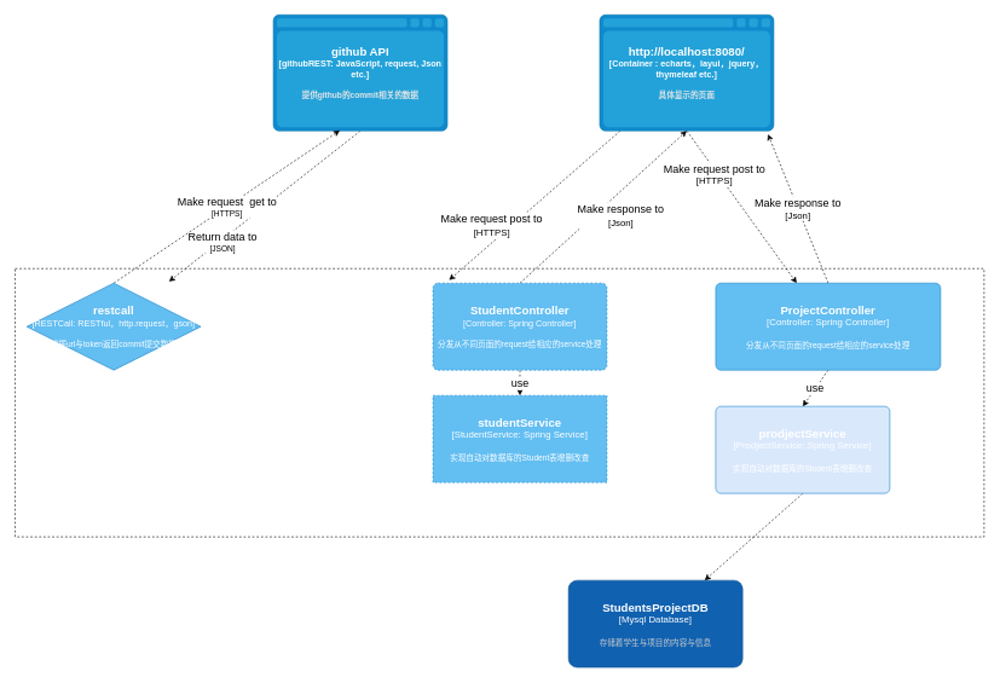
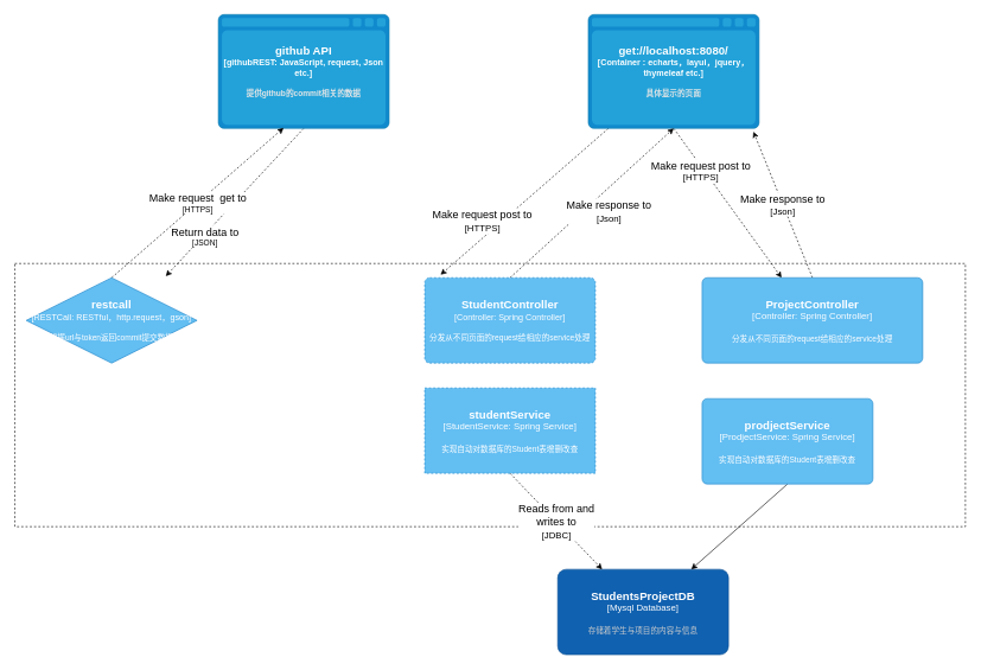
- <mxCell id="4" value="&lt;font style=&quot;font-size: 16px&quot;&gt;&lt;b&gt;github API&lt;/font&gt;&lt;div&gt;[githubREST:&amp;nbsp;JavaScript, request, Json etc.]&lt;/div&gt;&lt;br&gt;&lt;div&gt;&lt;font style=&quot;font-size: 11px&quot;&gt;&lt;font color=&quot;#E6E6E6&quot;&gt;提供github的commit相关的数据&lt;/font&gt;&lt;/div&gt;" style="shape=mxgraph.c4.webBrowserContainer;whiteSpace=wrap;html=1;boundedLbl=1;rounded=0;labelBackgroundColor=none;fillColor=#118ACD;fontSize=12;fontColor=#ffffff;align=center;strokeColor=#0E7DAD;metaEdit=1;points=[[0.5,0,0],[1,0.25,0],[1,0.5,0],[1,0.75,0],[0.5,1,0],[0,0.75,0],[0,0.5,0],[0,0.25,0]];resizable=0;" parent="1" vertex="1"><mxGeometry x="376" y="20" width="240" height="160" as="geometry" /></mxCell>
+ <mxCell id="4" value="&lt;font style=&quot;font-size: 16px&quot;&gt;&lt;b&gt;github API&lt;/font&gt;&lt;div&gt;[githubREST:&amp;nbsp;JavaScript, request, Json etc.]&lt;/div&gt;&lt;br&gt;&lt;div&gt;&lt;font style=&quot;font-size: 11px&quot;&gt;&lt;font color=&quot;#E6E6E6&quot;&gt;提供github的commit相关的数据&lt;/font&gt;&lt;/div&gt;" style="shape=mxgraph.c4.webBrowserContainer;whiteSpace=wrap;html=1;boundedLbl=1;rounded=0;labelBackgroundColor=none;fillColor=#118ACD;fontSize=12;fontColor=#ffffff;align=center;strokeColor=#0E7DAD;metaEdit=1;points=[[0.5,0,0],[1,0.25,0],[1,0.5,0],[1,0.75,0],[0.5,1,0],[0,0.75,0],[0,0.5,0],[0,0.25,0]];resizable=0;" parent="1" vertex="1"><mxGeometry x="306" y="20" width="240" height="160" as="geometry" /></mxCell>
- <mxCell id="8" value="&lt;font style=&quot;font-size: 16px&quot;&gt;&lt;b&gt;http://localhost:8080/&lt;/font&gt;&lt;div&gt;[Container :&amp;nbsp;echarts，layui，jquery，thymeleaf etc.]&lt;/div&gt;&lt;br&gt;&lt;div&gt;&lt;font style=&quot;font-size: 11px&quot;&gt;&lt;font color=&quot;#E6E6E6&quot;&gt;具体显示的页面&lt;/font&gt;&lt;/div&gt;" style="shape=mxgraph.c4.webBrowserContainer;whiteSpace=wrap;html=1;boundedLbl=1;rounded=0;labelBackgroundColor=none;fillColor=#118ACD;fontSize=12;fontColor=#ffffff;align=center;strokeColor=#0E7DAD;metaEdit=1;points=[[0.5,0,0],[1,0.25,0],[1,0.5,0],[1,0.75,0],[0.5,1,0],[0,0.75,0],[0,0.5,0],[0,0.25,0]];resizable=0;" parent="1" vertex="1"><mxGeometry x="826" y="20" width="240" height="160" as="geometry" /></mxCell>
+ <mxCell id="8" value="&lt;font style=&quot;font-size: 16px&quot;&gt;&lt;b&gt;get://localhost:8080/&lt;/font&gt;&lt;div&gt;[Container :&amp;nbsp;echarts，layui，jquery，thymeleaf etc.]&lt;/div&gt;&lt;br&gt;&lt;div&gt;&lt;font style=&quot;font-size: 11px&quot;&gt;&lt;font color=&quot;#E6E6E6&quot;&gt;具体显示的页面&lt;/font&gt;&lt;/div&gt;" style="shape=mxgraph.c4.webBrowserContainer;whiteSpace=wrap;html=1;boundedLbl=1;rounded=0;labelBackgroundColor=none;fillColor=#118ACD;fontSize=12;fontColor=#ffffff;align=center;strokeColor=#0E7DAD;metaEdit=1;points=[[0.5,0,0],[1,0.25,0],[1,0.5,0],[1,0.75,0],[0.5,1,0],[0,0.75,0],[0,0.5,0],[0,0.25,0]];resizable=0;" parent="1" vertex="1"><mxGeometry x="826" y="20" width="240" height="160" as="geometry" /></mxCell>
- <mxCell id="10" value="&lt;font style=&quot;font-size: 15px&quot;&gt;use&lt;/font&gt;" style="edgeStyle=none;rounded=0;orthogonalLoop=1;jettySize=auto;html=1;exitX=0.5;exitY=1;exitDx=0;exitDy=0;exitPerimeter=0;dashed=1;fontSize=13;" parent="1" source="11" target="16" edge="1"><mxGeometry relative="1" as="geometry"><Array as="points"><mxPoint x="716" y="540" /></Array></mxGeometry></mxCell>
- <mxCell id="18" value="&lt;font style=&quot;font-size: 15px&quot;&gt;use&lt;/font&gt;" style="edgeStyle=none;rounded=0;orthogonalLoop=1;jettySize=auto;html=1;exitX=0.5;exitY=1;exitDx=0;exitDy=0;exitPerimeter=0;entryX=0.5;entryY=0;entryDx=0;entryDy=0;entryPerimeter=0;dashed=1;fontSize=13;" edge="1" parent="1" source="19" target="21"><mxGeometry relative="1" as="geometry" /></mxCell>
- <mxCell id="21" value="&lt;font style=&quot;font-size: 16px&quot;&gt;&lt;b&gt;prodjectService&lt;/b&gt;&lt;/font&gt;&lt;div&gt;[ProdjectService: Spring Service]&lt;/div&gt;&lt;br&gt;&lt;div&gt;&lt;font style=&quot;font-size: 11px&quot;&gt;实现自动对数据库的Student表增删改查&lt;/font&gt;&lt;/div&gt;" style="rounded=1;whiteSpace=wrap;html=1;labelBackgroundColor=none;fillColor=#dae8fc;fontColor=#ffffff;align=center;arcSize=6;strokeColor=#2086C9;metaEdit=1;resizable=0;points=[[0.25,0,0],[0.5,0,0],[0.75,0,0],[1,0.25,0],[1,0.5,0],[1,0.75,0],[0.75,1,0],[0.5,1,0],[0.25,1,0],[0,0.75,0],[0,0.5,0],[0,0.25,0]];fontSize=13;" vertex="1" parent="1"><mxGeometry x="986" y="560" width="240" height="120" as="geometry" /></mxCell>
+ <mxCell id="21" value="&lt;font style=&quot;font-size: 16px&quot;&gt;&lt;b&gt;prodjectService&lt;/b&gt;&lt;/font&gt;&lt;div&gt;[ProdjectService: Spring Service]&lt;/div&gt;&lt;br&gt;&lt;div&gt;&lt;font style=&quot;font-size: 11px&quot;&gt;实现自动对数据库的Student表增删改查&lt;/font&gt;&lt;/div&gt;" style="rounded=1;whiteSpace=wrap;html=1;labelBackgroundColor=none;fillColor=#63BEF2;fontColor=#ffffff;align=center;arcSize=6;strokeColor=#2086C9;metaEdit=1;resizable=0;points=[[0.25,0,0],[0.5,0,0],[0.75,0,0],[1,0.25,0],[1,0.5,0],[1,0.75,0],[0.75,1,0],[0.5,1,0],[0.25,1,0],[0,0.75,0],[0,0.5,0],[0,0.25,0]];fontSize=13;" vertex="1" parent="1"><mxGeometry x="986" y="560" width="240" height="120" as="geometry" /></mxCell>
+ <mxCell id="15" value="Reads from and&lt;br&gt;writes to&lt;br&gt;&lt;span style=&quot;font-size: 13px&quot;&gt;[JDBC]&lt;/span&gt;" style="edgeStyle=none;rounded=0;orthogonalLoop=1;jettySize=auto;html=1;exitX=0.5;exitY=1;exitDx=0;exitDy=0;exitPerimeter=0;dashed=1;fontSize=15;" parent="1" source="16" target="14" edge="1"><mxGeometry relative="1" as="geometry" /></mxCell>
- <mxCell id="20" style="edgeStyle=none;rounded=0;orthogonalLoop=1;jettySize=auto;html=1;exitX=0.5;exitY=1;exitDx=0;exitDy=0;exitPerimeter=0;dashed=1;fontSize=15;" edge="1" parent="1" source="21" target="14"><mxGeometry relative="1" as="geometry" /></mxCell>
+ <mxCell id="20" style="edgeStyle=none;rounded=0;orthogonalLoop=1;jettySize=auto;html=1;exitX=0.5;exitY=1;exitDx=0;exitDy=0;exitPerimeter=0;dashed=0;fontSize=15;" edge="1" parent="1" source="21" target="14"><mxGeometry relative="1" as="geometry" /></mxCell>
